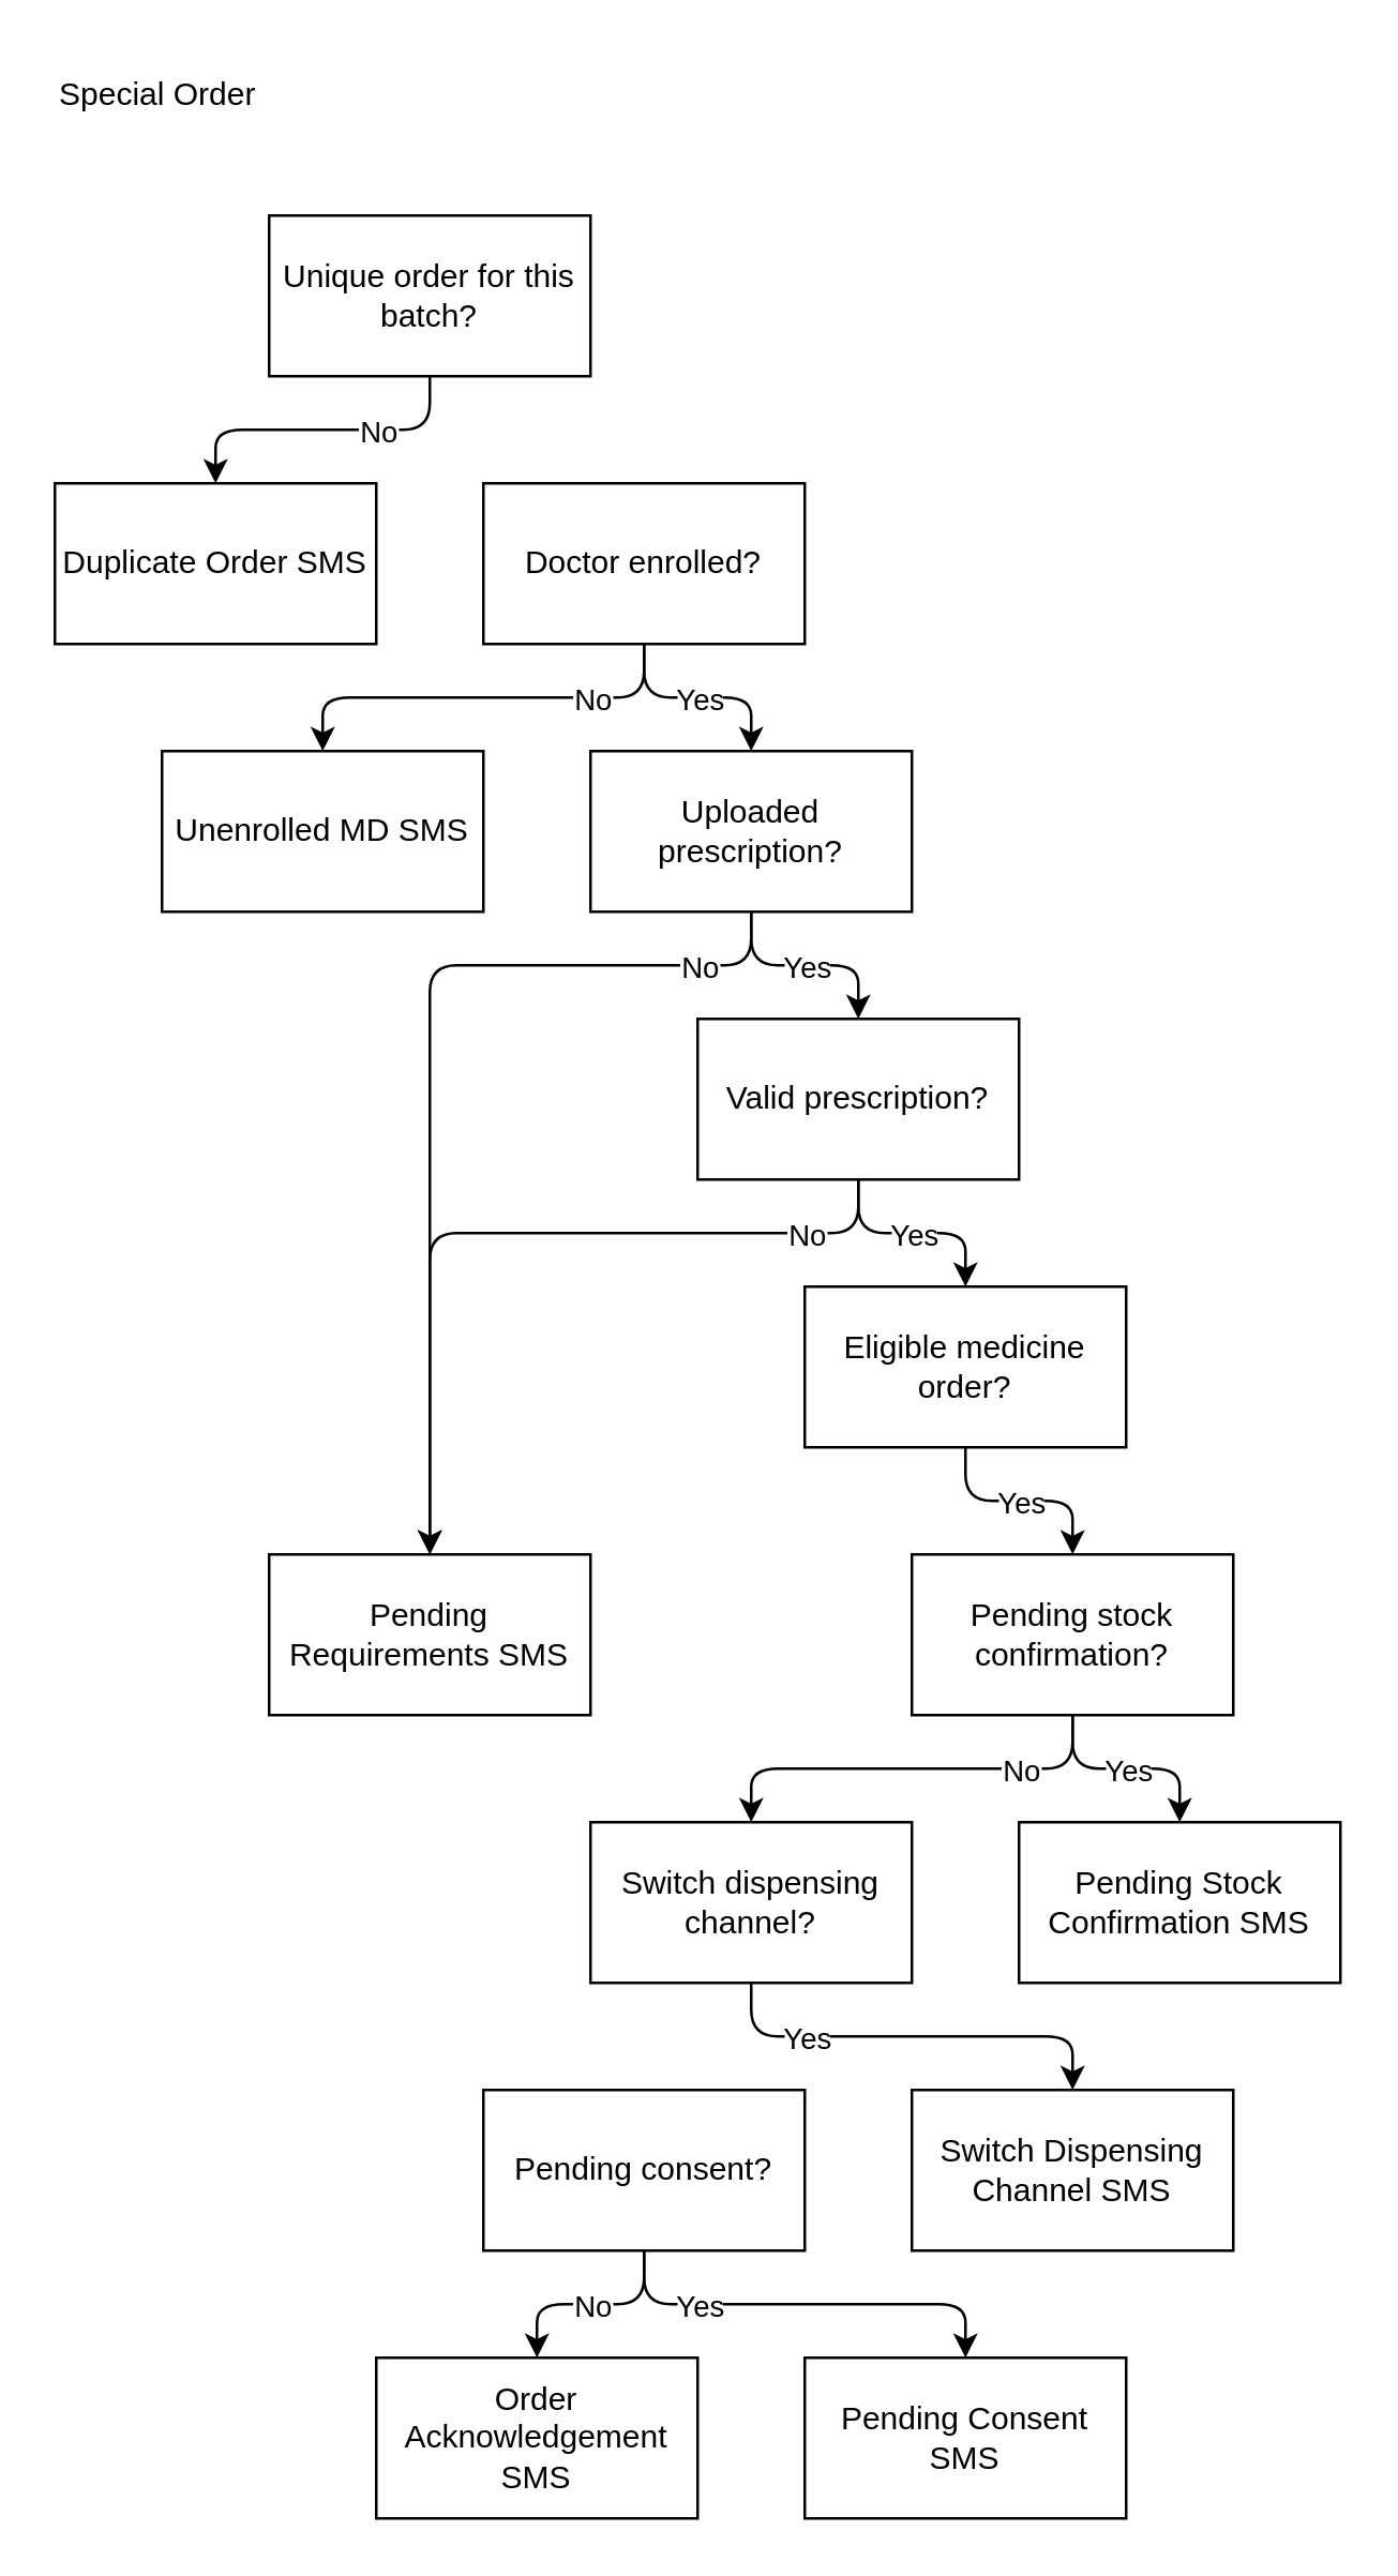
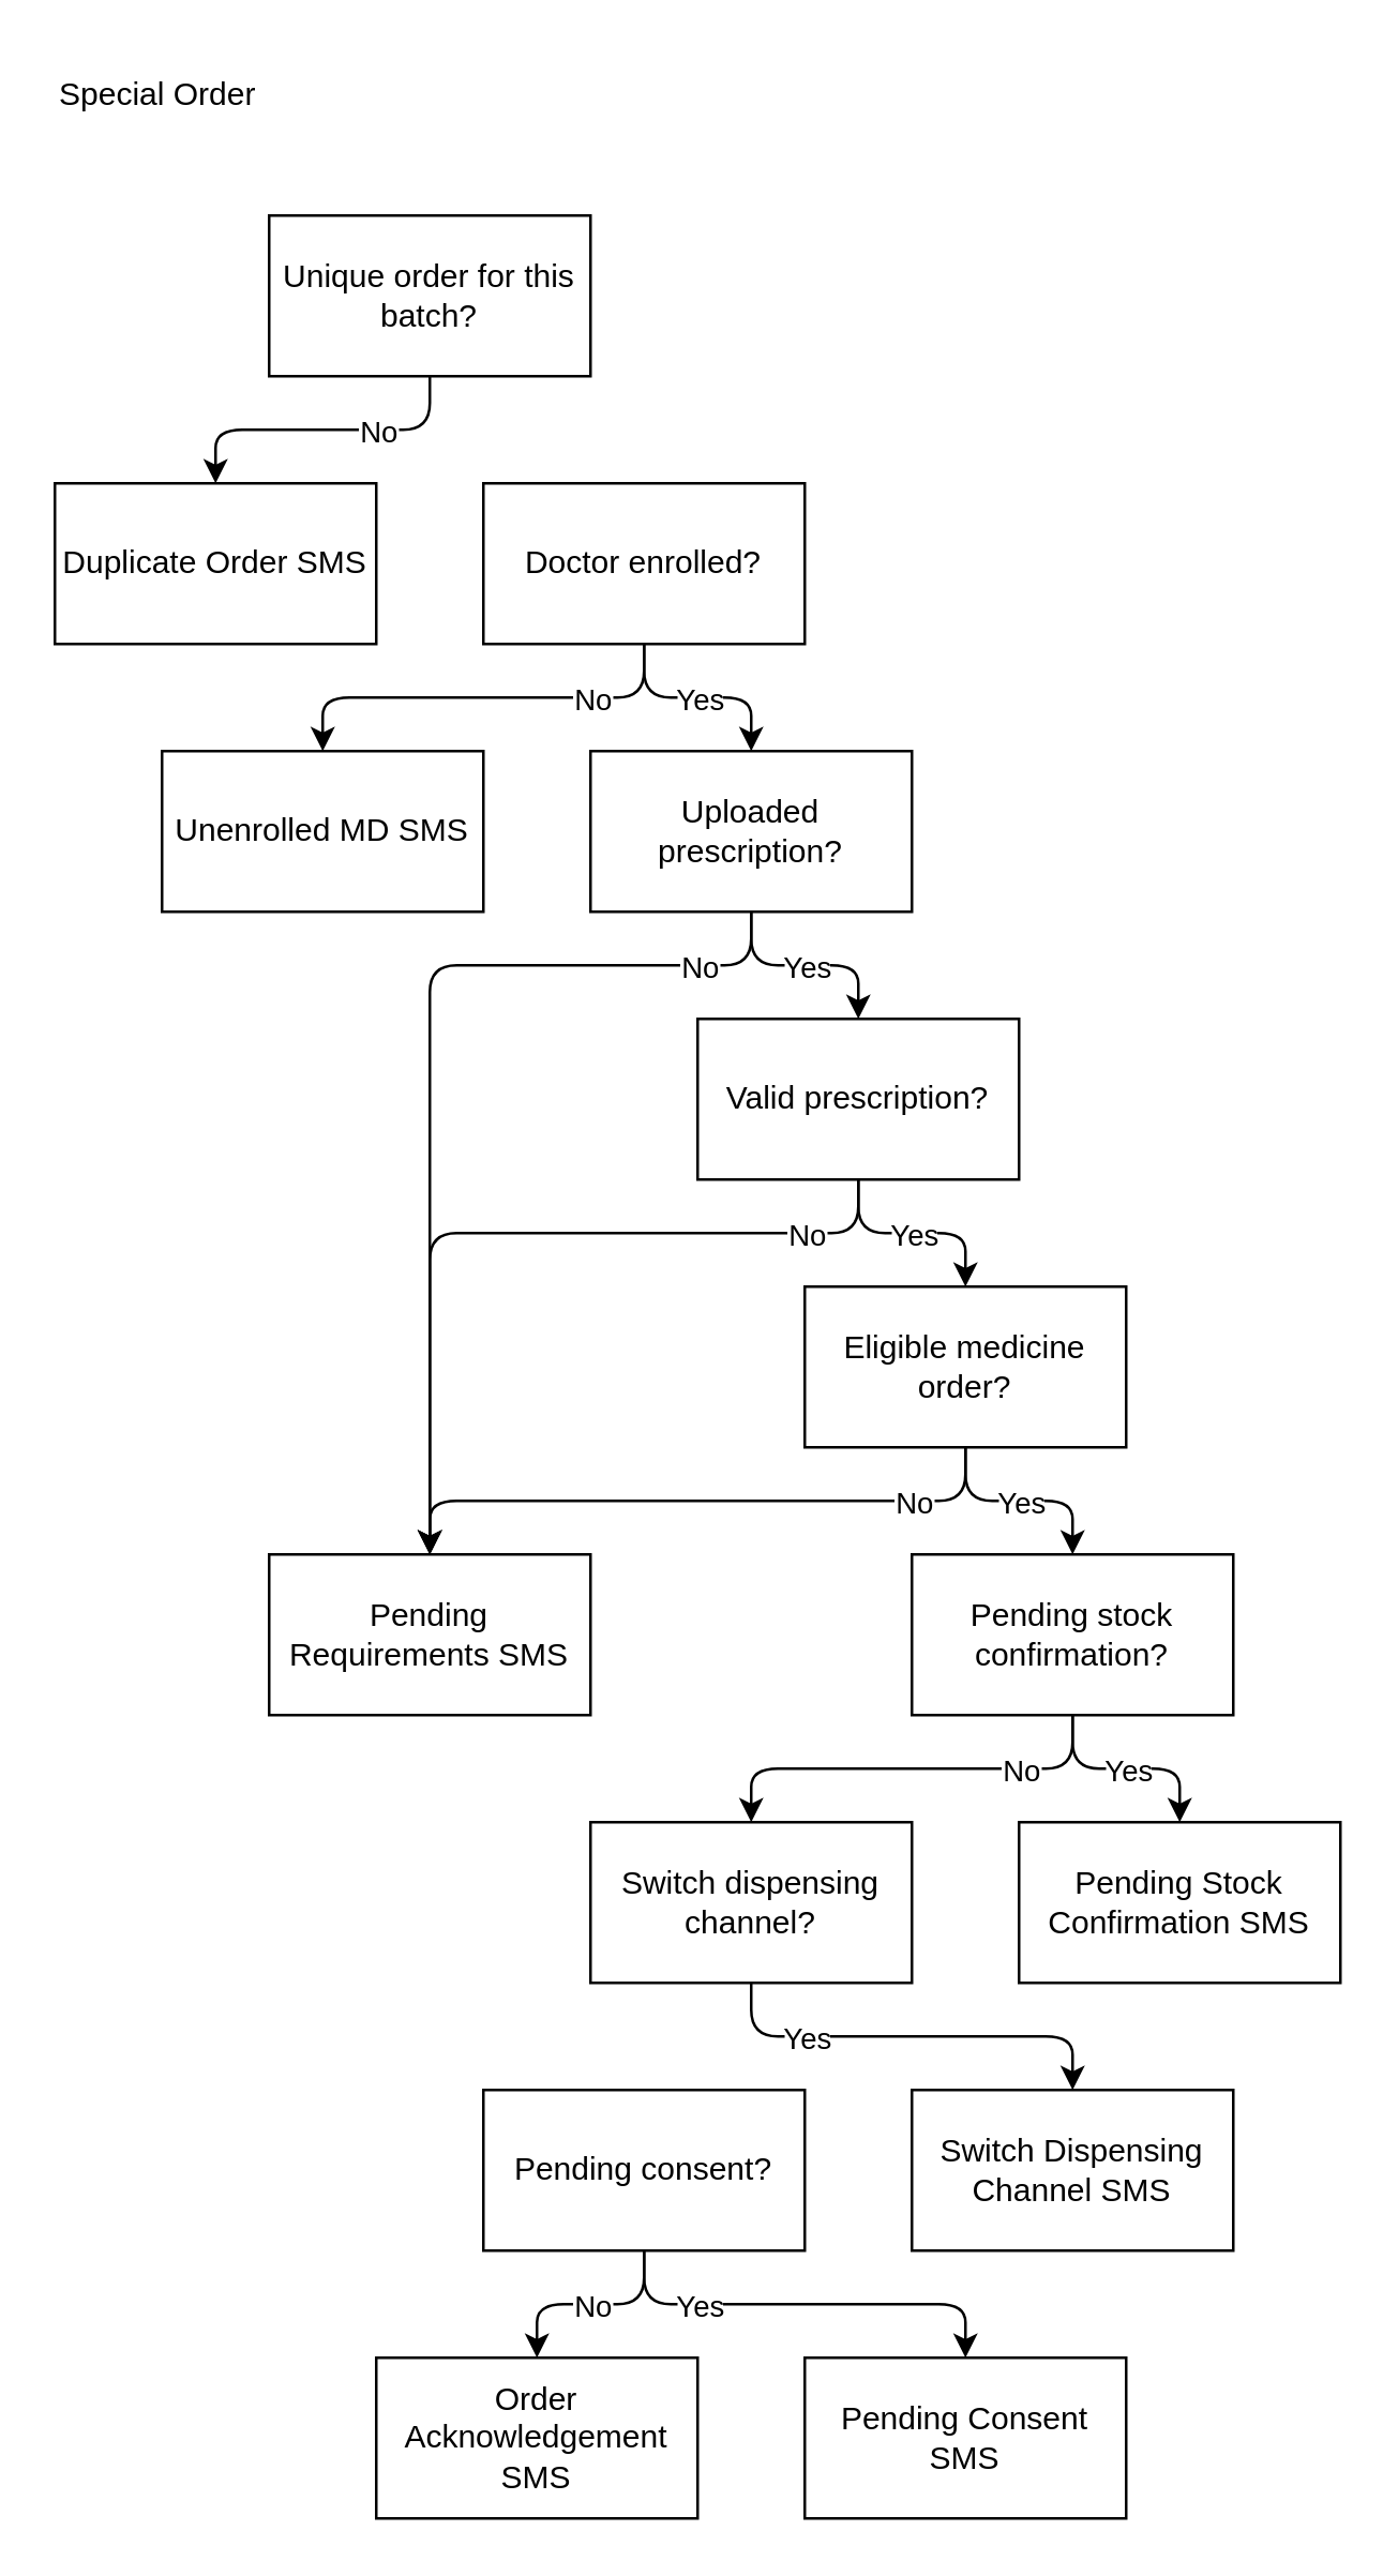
+ <mxCell id="16" style="edgeStyle=none;html=1;exitX=0.5;exitY=1;exitDx=0;exitDy=0;entryX=0.5;entryY=0;entryDx=0;entryDy=0;" parent="1" source="20" target="24" edge="1"><mxGeometry relative="1" as="geometry"><Array as="points"><mxPoint x="360" y="560" /><mxPoint x="160" y="560" /></Array></mxGeometry></mxCell>
+ <mxCell id="17" value="No" style="edgeLabel;html=1;align=center;verticalAlign=middle;resizable=0;points=[];" parent="16" vertex="1" connectable="0"><mxGeometry x="-0.667" relative="1" as="geometry"><mxPoint as="offset" /></mxGeometry></mxCell>
